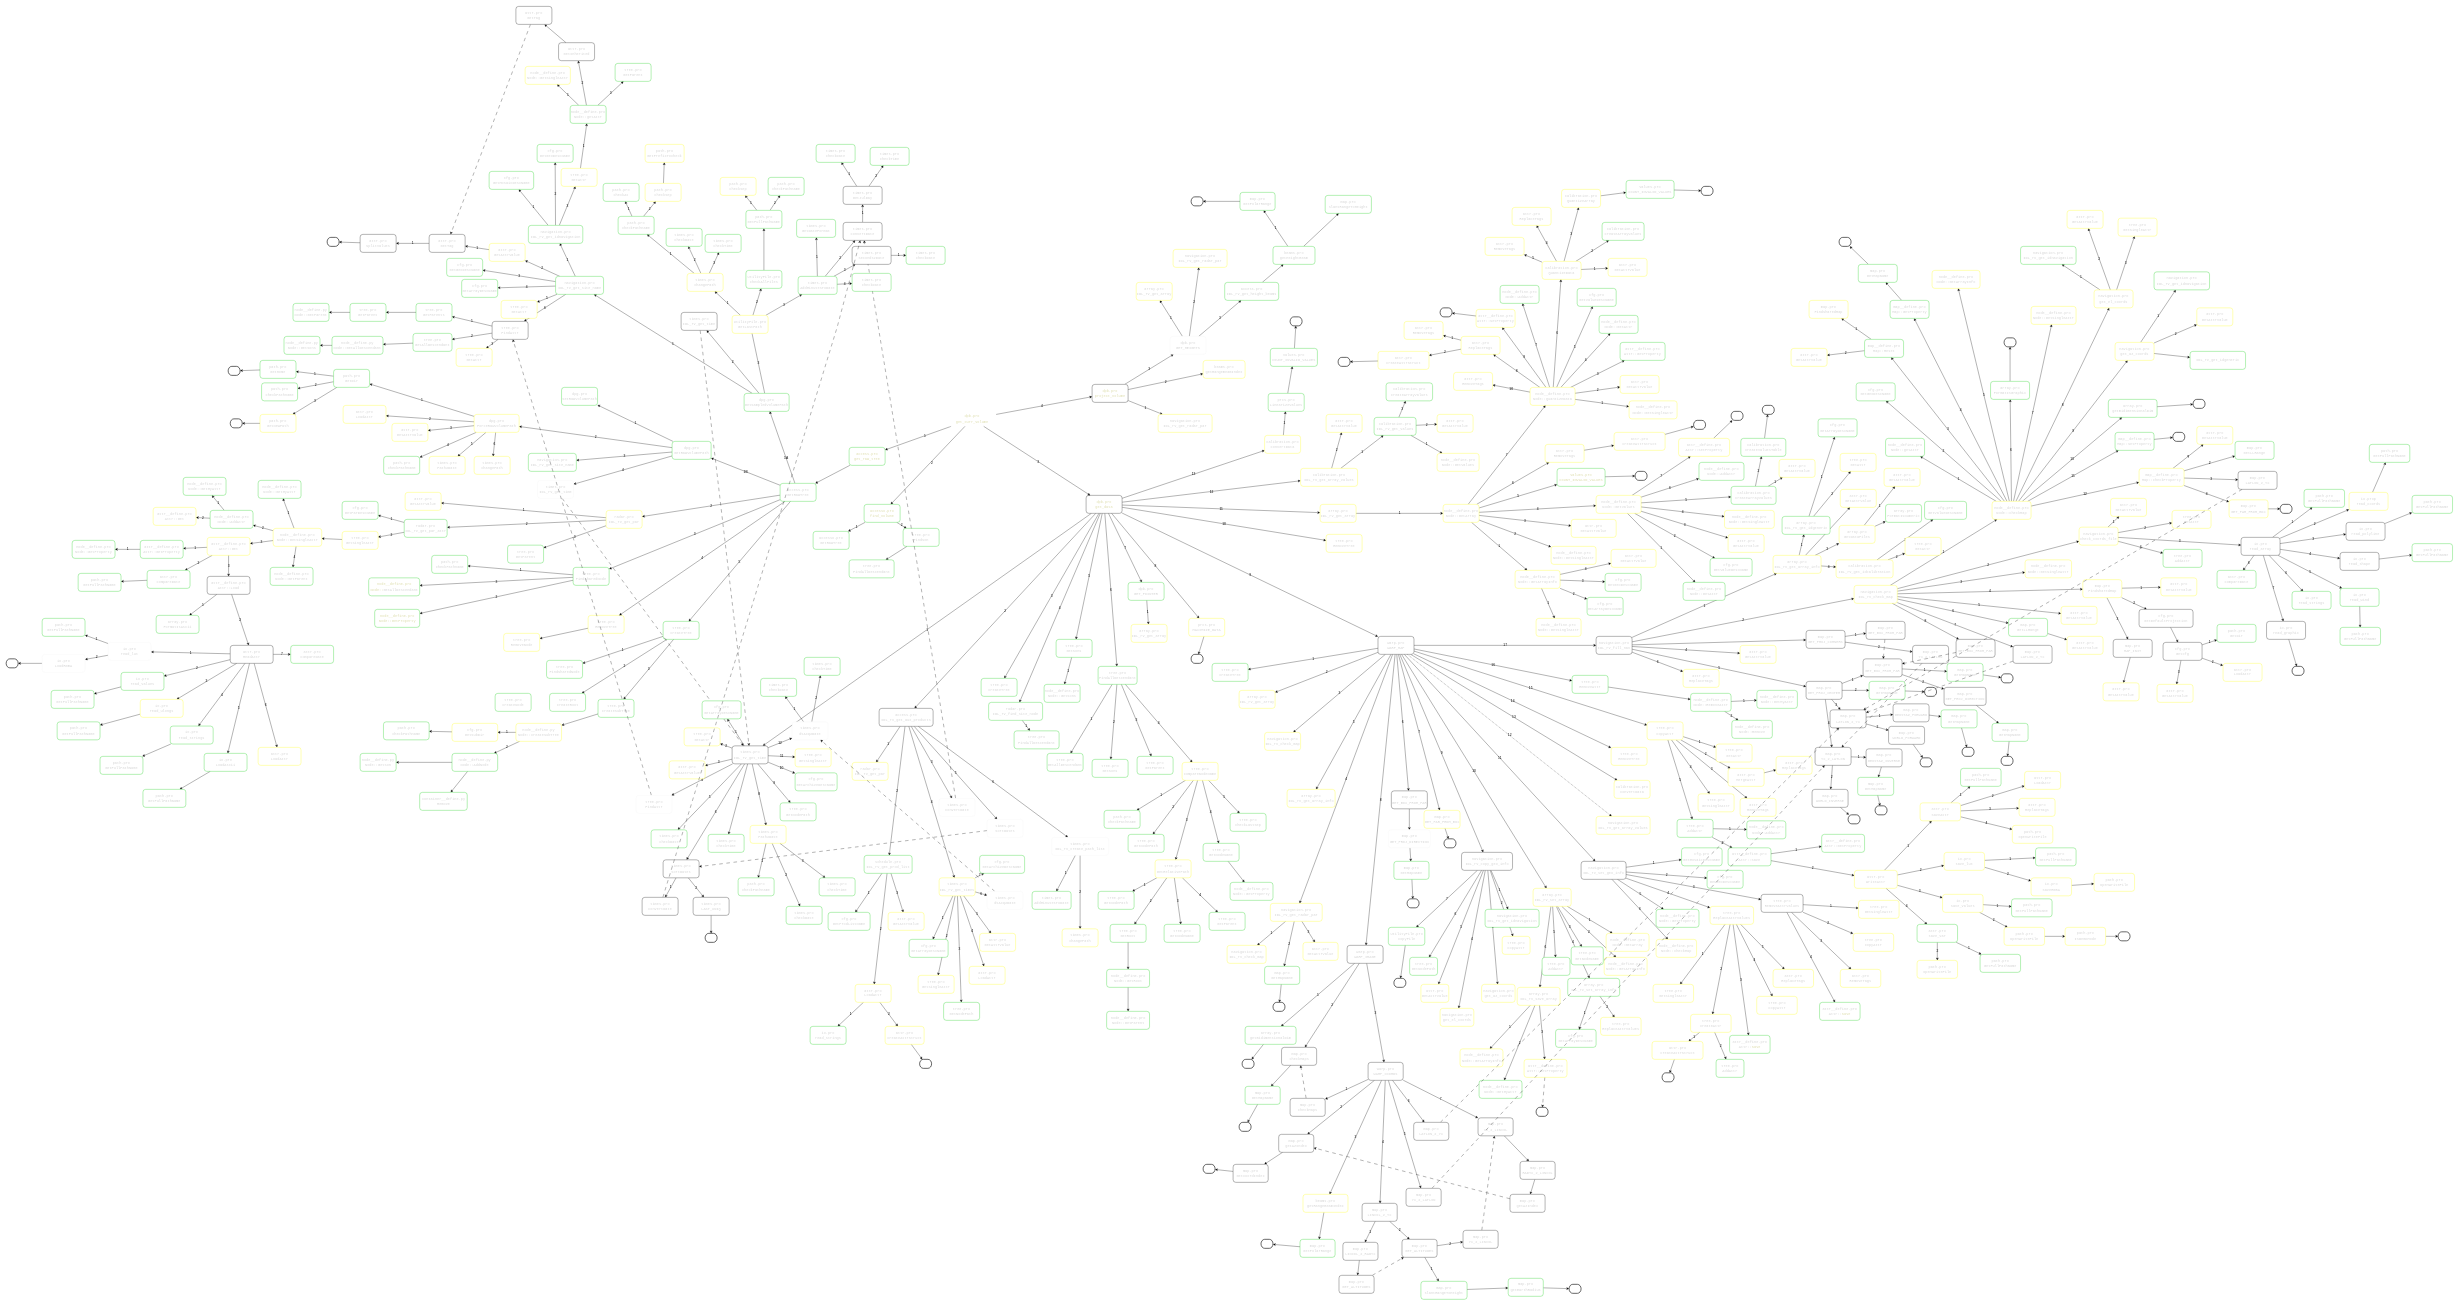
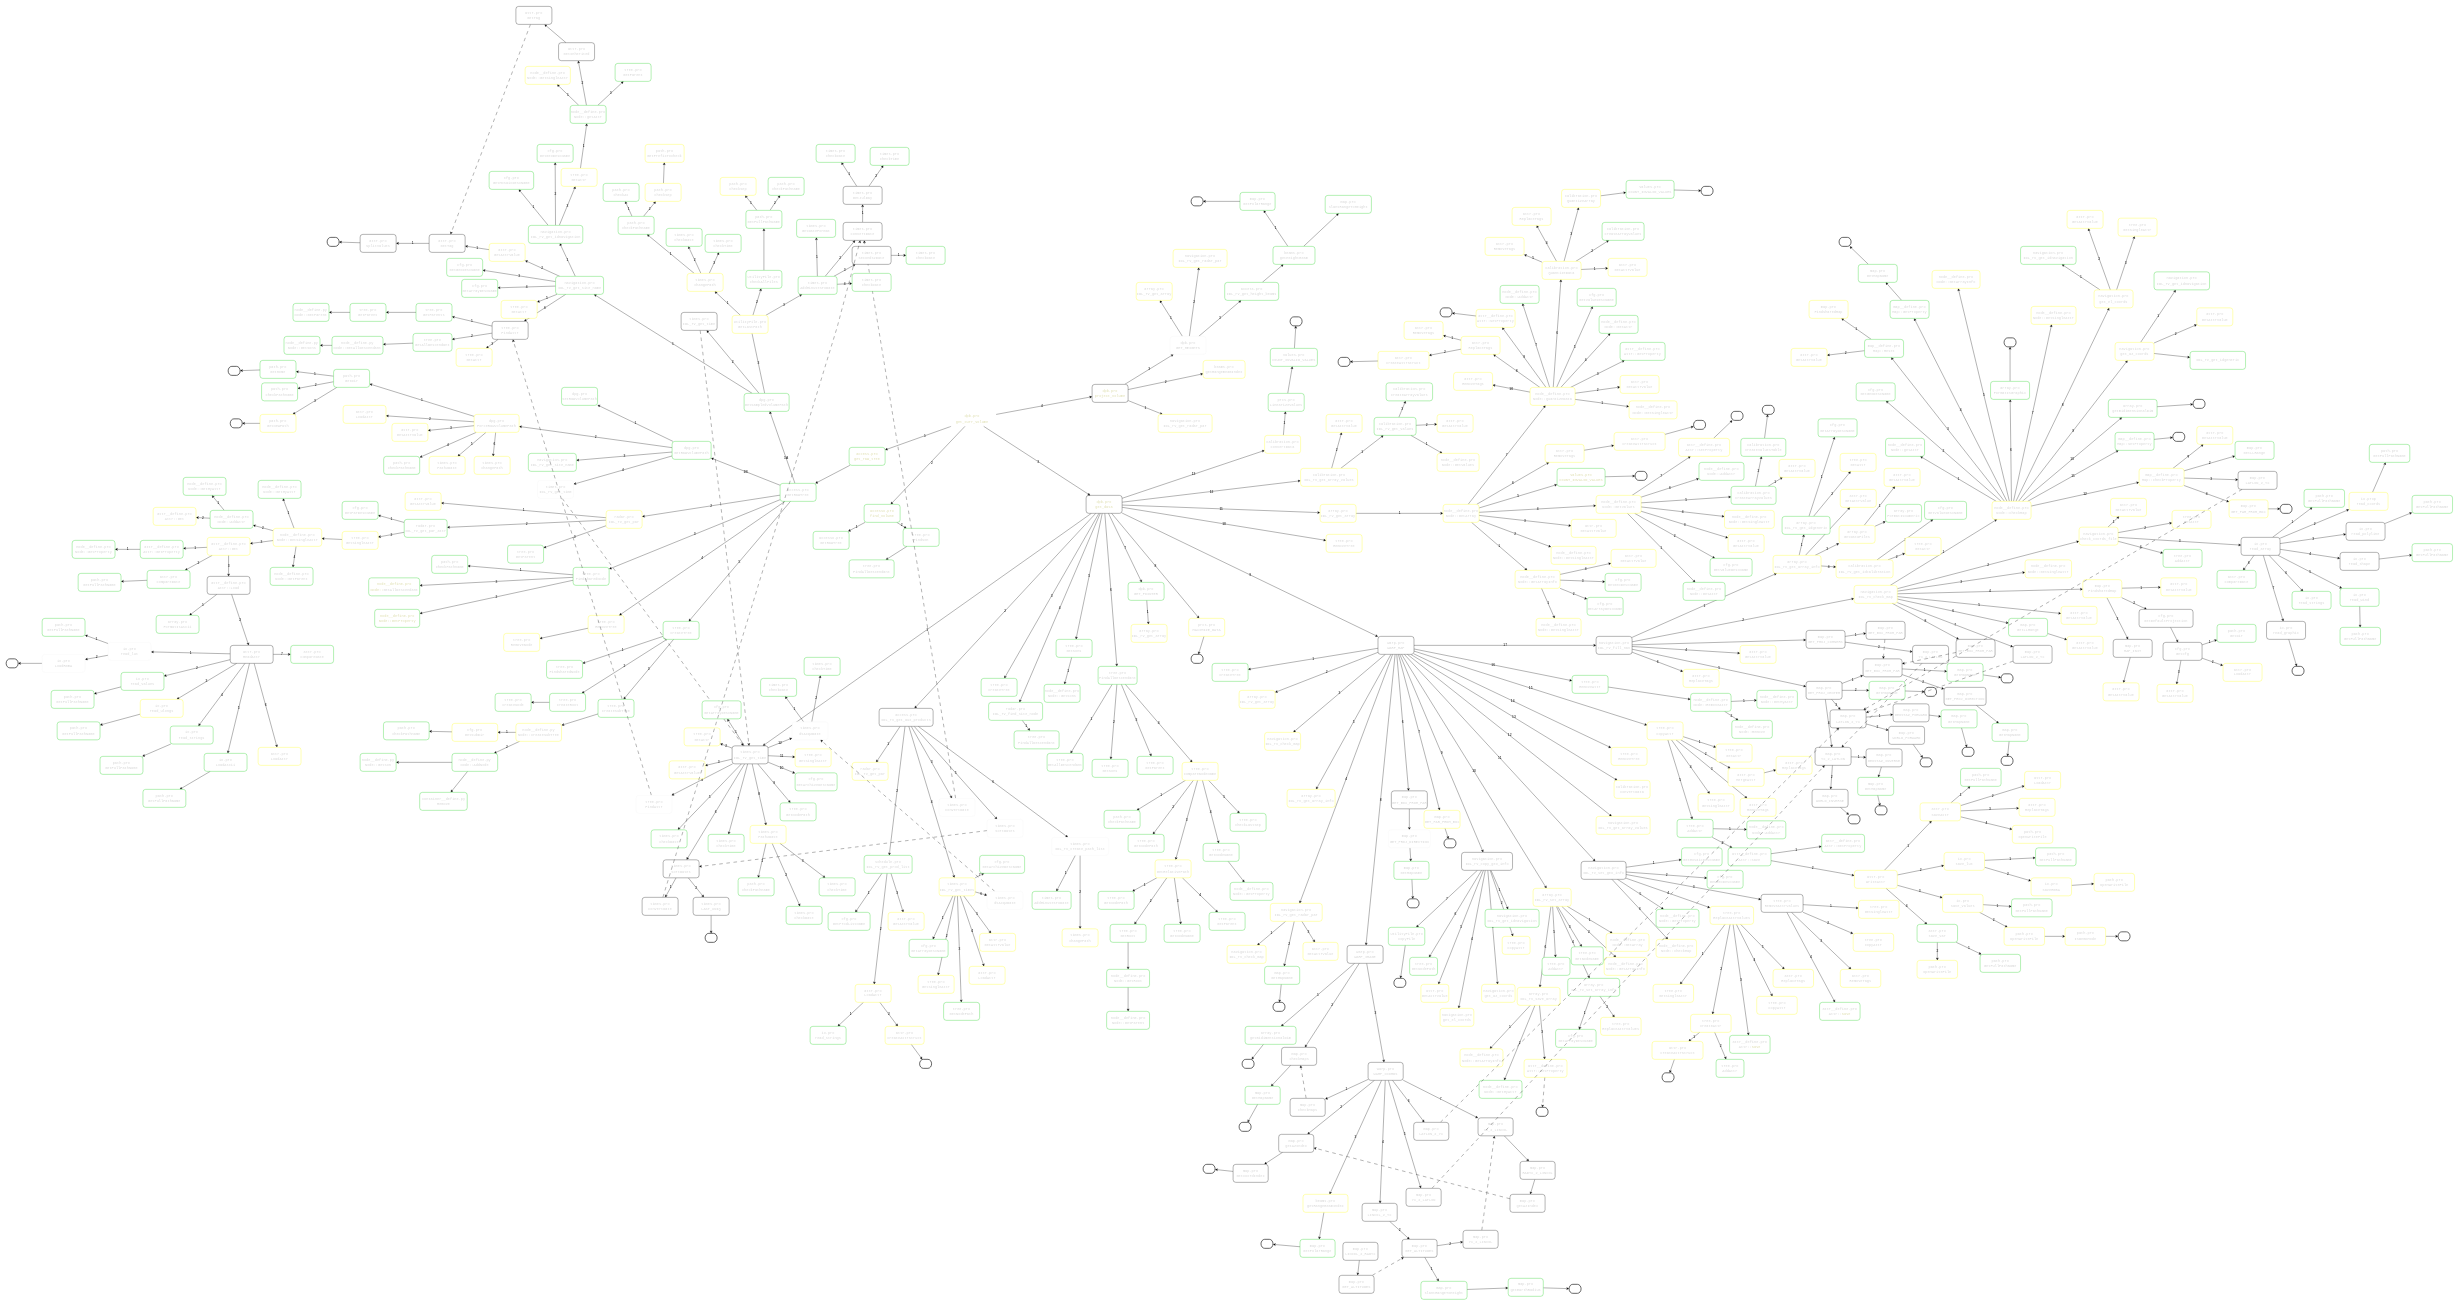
+ <mxCell id="171" style="edgeStyle=none;html=1;labelBackgroundColor=none;" parent="1" source="172" target="409" edge="1"><mxGeometry relative="1" as="geometry" /></mxCell>
- <mxCell id="114" value="12" style="edgeStyle=none;html=1;labelBackgroundColor=none;dashed=1;" parent="1" source="120" target="251" edge="1"><mxGeometry relative="1" as="geometry" /></mxCell>
+ <mxCell id="114" value="12" style="edgeStyle=none;html=1;labelBackgroundColor=none;" parent="1" source="120" target="251" edge="1"><mxGeometry relative="1" as="geometry" /></mxCell>
- <mxCell id="930" value="1" style="edgeStyle=none;html=1;labelBackgroundColor=none;" parent="1" source="932" target="940" edge="1"><mxGeometry relative="1" as="geometry" /></mxCell>
